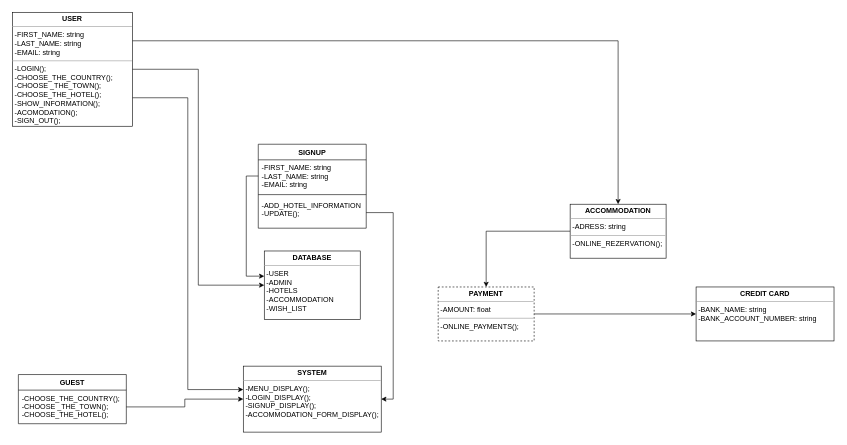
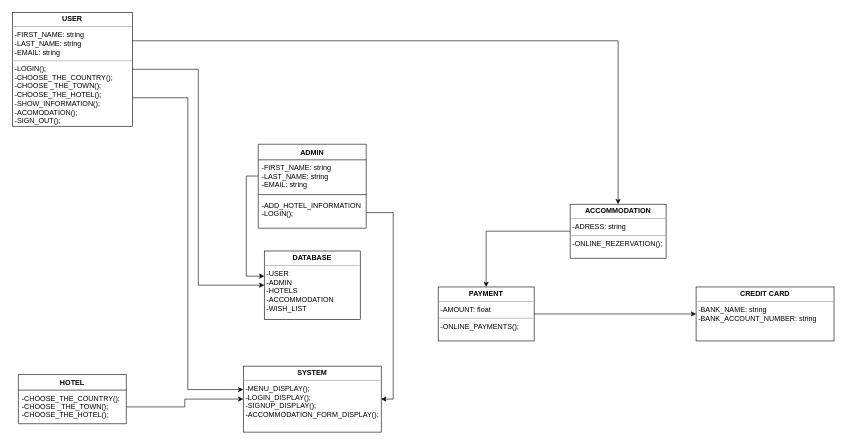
- <mxCell id="6" value="SIGNUP" style="swimlane;fontStyle=1;align=center;verticalAlign=top;childLayout=stackLayout;horizontal=1;startSize=26;horizontalStack=0;resizeParent=1;resizeParentMax=0;resizeLast=0;collapsible=1;marginBottom=0;" vertex="1" parent="1"><mxGeometry x="430" y="240" width="180" height="140" as="geometry" /></mxCell>
+ <mxCell id="6" value="ADMIN" style="swimlane;fontStyle=1;align=center;verticalAlign=top;childLayout=stackLayout;horizontal=1;startSize=26;horizontalStack=0;resizeParent=1;resizeParentMax=0;resizeLast=0;collapsible=1;marginBottom=0;" vertex="1" parent="1"><mxGeometry x="430" y="240" width="180" height="140" as="geometry" /></mxCell>
- <mxCell id="9" value="-ADD_HOTEL_INFORMATION&#10;-UPDATE();&#10;" style="text;strokeColor=none;fillColor=none;align=left;verticalAlign=top;spacingLeft=4;spacingRight=4;overflow=hidden;rotatable=0;points=[[0,0.5],[1,0.5]];portConstraint=eastwest;" vertex="1" parent="6"><mxGeometry y="88" width="180" height="52" as="geometry" /></mxCell>
+ <mxCell id="9" value="-ADD_HOTEL_INFORMATION&#10;-LOGIN();&#10;" style="text;strokeColor=none;fillColor=none;align=left;verticalAlign=top;spacingLeft=4;spacingRight=4;overflow=hidden;rotatable=0;points=[[0,0.5],[1,0.5]];portConstraint=eastwest;" vertex="1" parent="6"><mxGeometry y="88" width="180" height="52" as="geometry" /></mxCell>
- <mxCell id="17" value="&lt;p style=&quot;margin: 0px ; margin-top: 4px ; text-align: center&quot;&gt;&lt;b&gt;PAYMENT&lt;/b&gt;&lt;/p&gt;&lt;hr size=&quot;1&quot;&gt;&lt;p style=&quot;margin: 0px ; margin-left: 4px&quot;&gt;-AMOUNT: float&lt;/p&gt;&lt;hr size=&quot;1&quot;&gt;&lt;p style=&quot;margin: 0px ; margin-left: 4px&quot;&gt;-ONLINE_PAYMENTS();&lt;/p&gt;" style="verticalAlign=top;align=left;overflow=fill;fontSize=12;fontFamily=Helvetica;html=1;dashed=1;" vertex="1" parent="1"><mxGeometry x="730" y="478" width="160" height="90" as="geometry" /></mxCell>
+ <mxCell id="17" value="&lt;p style=&quot;margin: 0px ; margin-top: 4px ; text-align: center&quot;&gt;&lt;b&gt;PAYMENT&lt;/b&gt;&lt;/p&gt;&lt;hr size=&quot;1&quot;&gt;&lt;p style=&quot;margin: 0px ; margin-left: 4px&quot;&gt;-AMOUNT: float&lt;/p&gt;&lt;hr size=&quot;1&quot;&gt;&lt;p style=&quot;margin: 0px ; margin-left: 4px&quot;&gt;-ONLINE_PAYMENTS();&lt;/p&gt;" style="verticalAlign=top;align=left;overflow=fill;fontSize=12;fontFamily=Helvetica;html=1;" vertex="1" parent="1"><mxGeometry x="730" y="478" width="160" height="90" as="geometry" /></mxCell>
- <mxCell id="10" value="GUEST" style="swimlane;fontStyle=1;align=center;verticalAlign=top;childLayout=stackLayout;horizontal=1;startSize=26;horizontalStack=0;resizeParent=1;resizeParentMax=0;resizeLast=0;collapsible=1;marginBottom=0;" vertex="1" parent="1"><mxGeometry x="30" y="624" width="180" height="82" as="geometry" /></mxCell>
+ <mxCell id="10" value="HOTEL" style="swimlane;fontStyle=1;align=center;verticalAlign=top;childLayout=stackLayout;horizontal=1;startSize=26;horizontalStack=0;resizeParent=1;resizeParentMax=0;resizeLast=0;collapsible=1;marginBottom=0;" vertex="1" parent="1"><mxGeometry x="30" y="624" width="180" height="82" as="geometry" /></mxCell>
